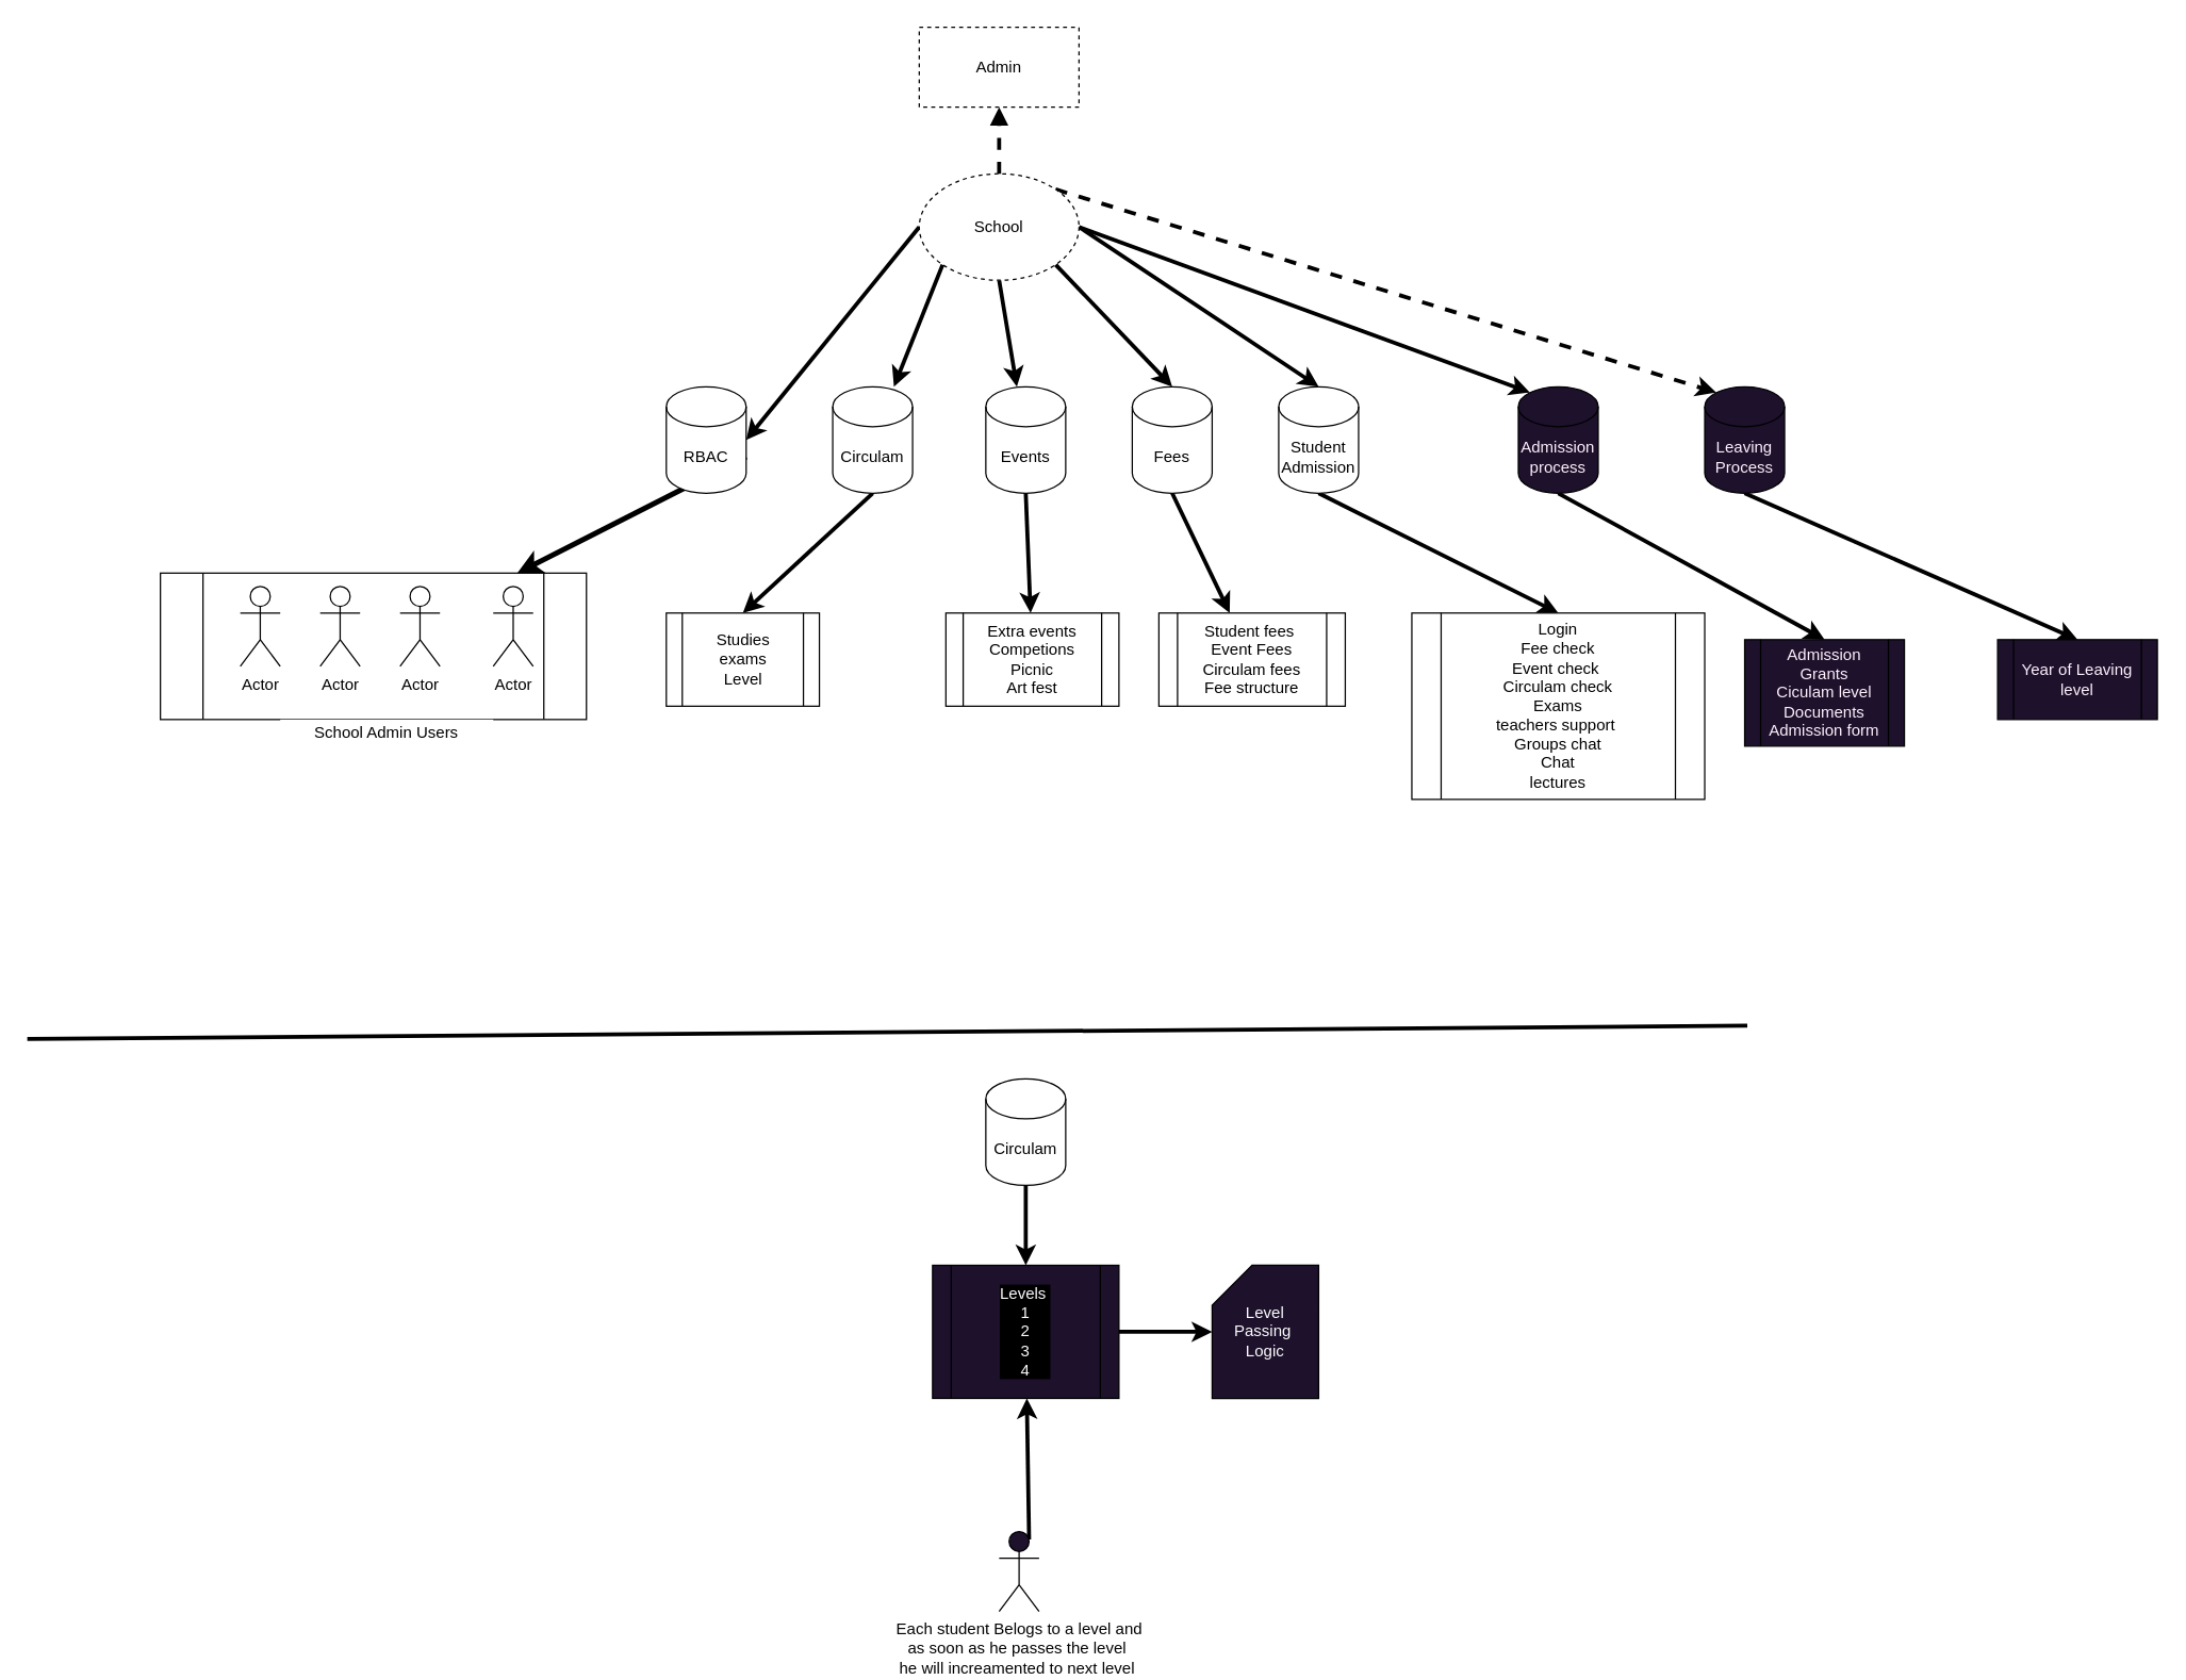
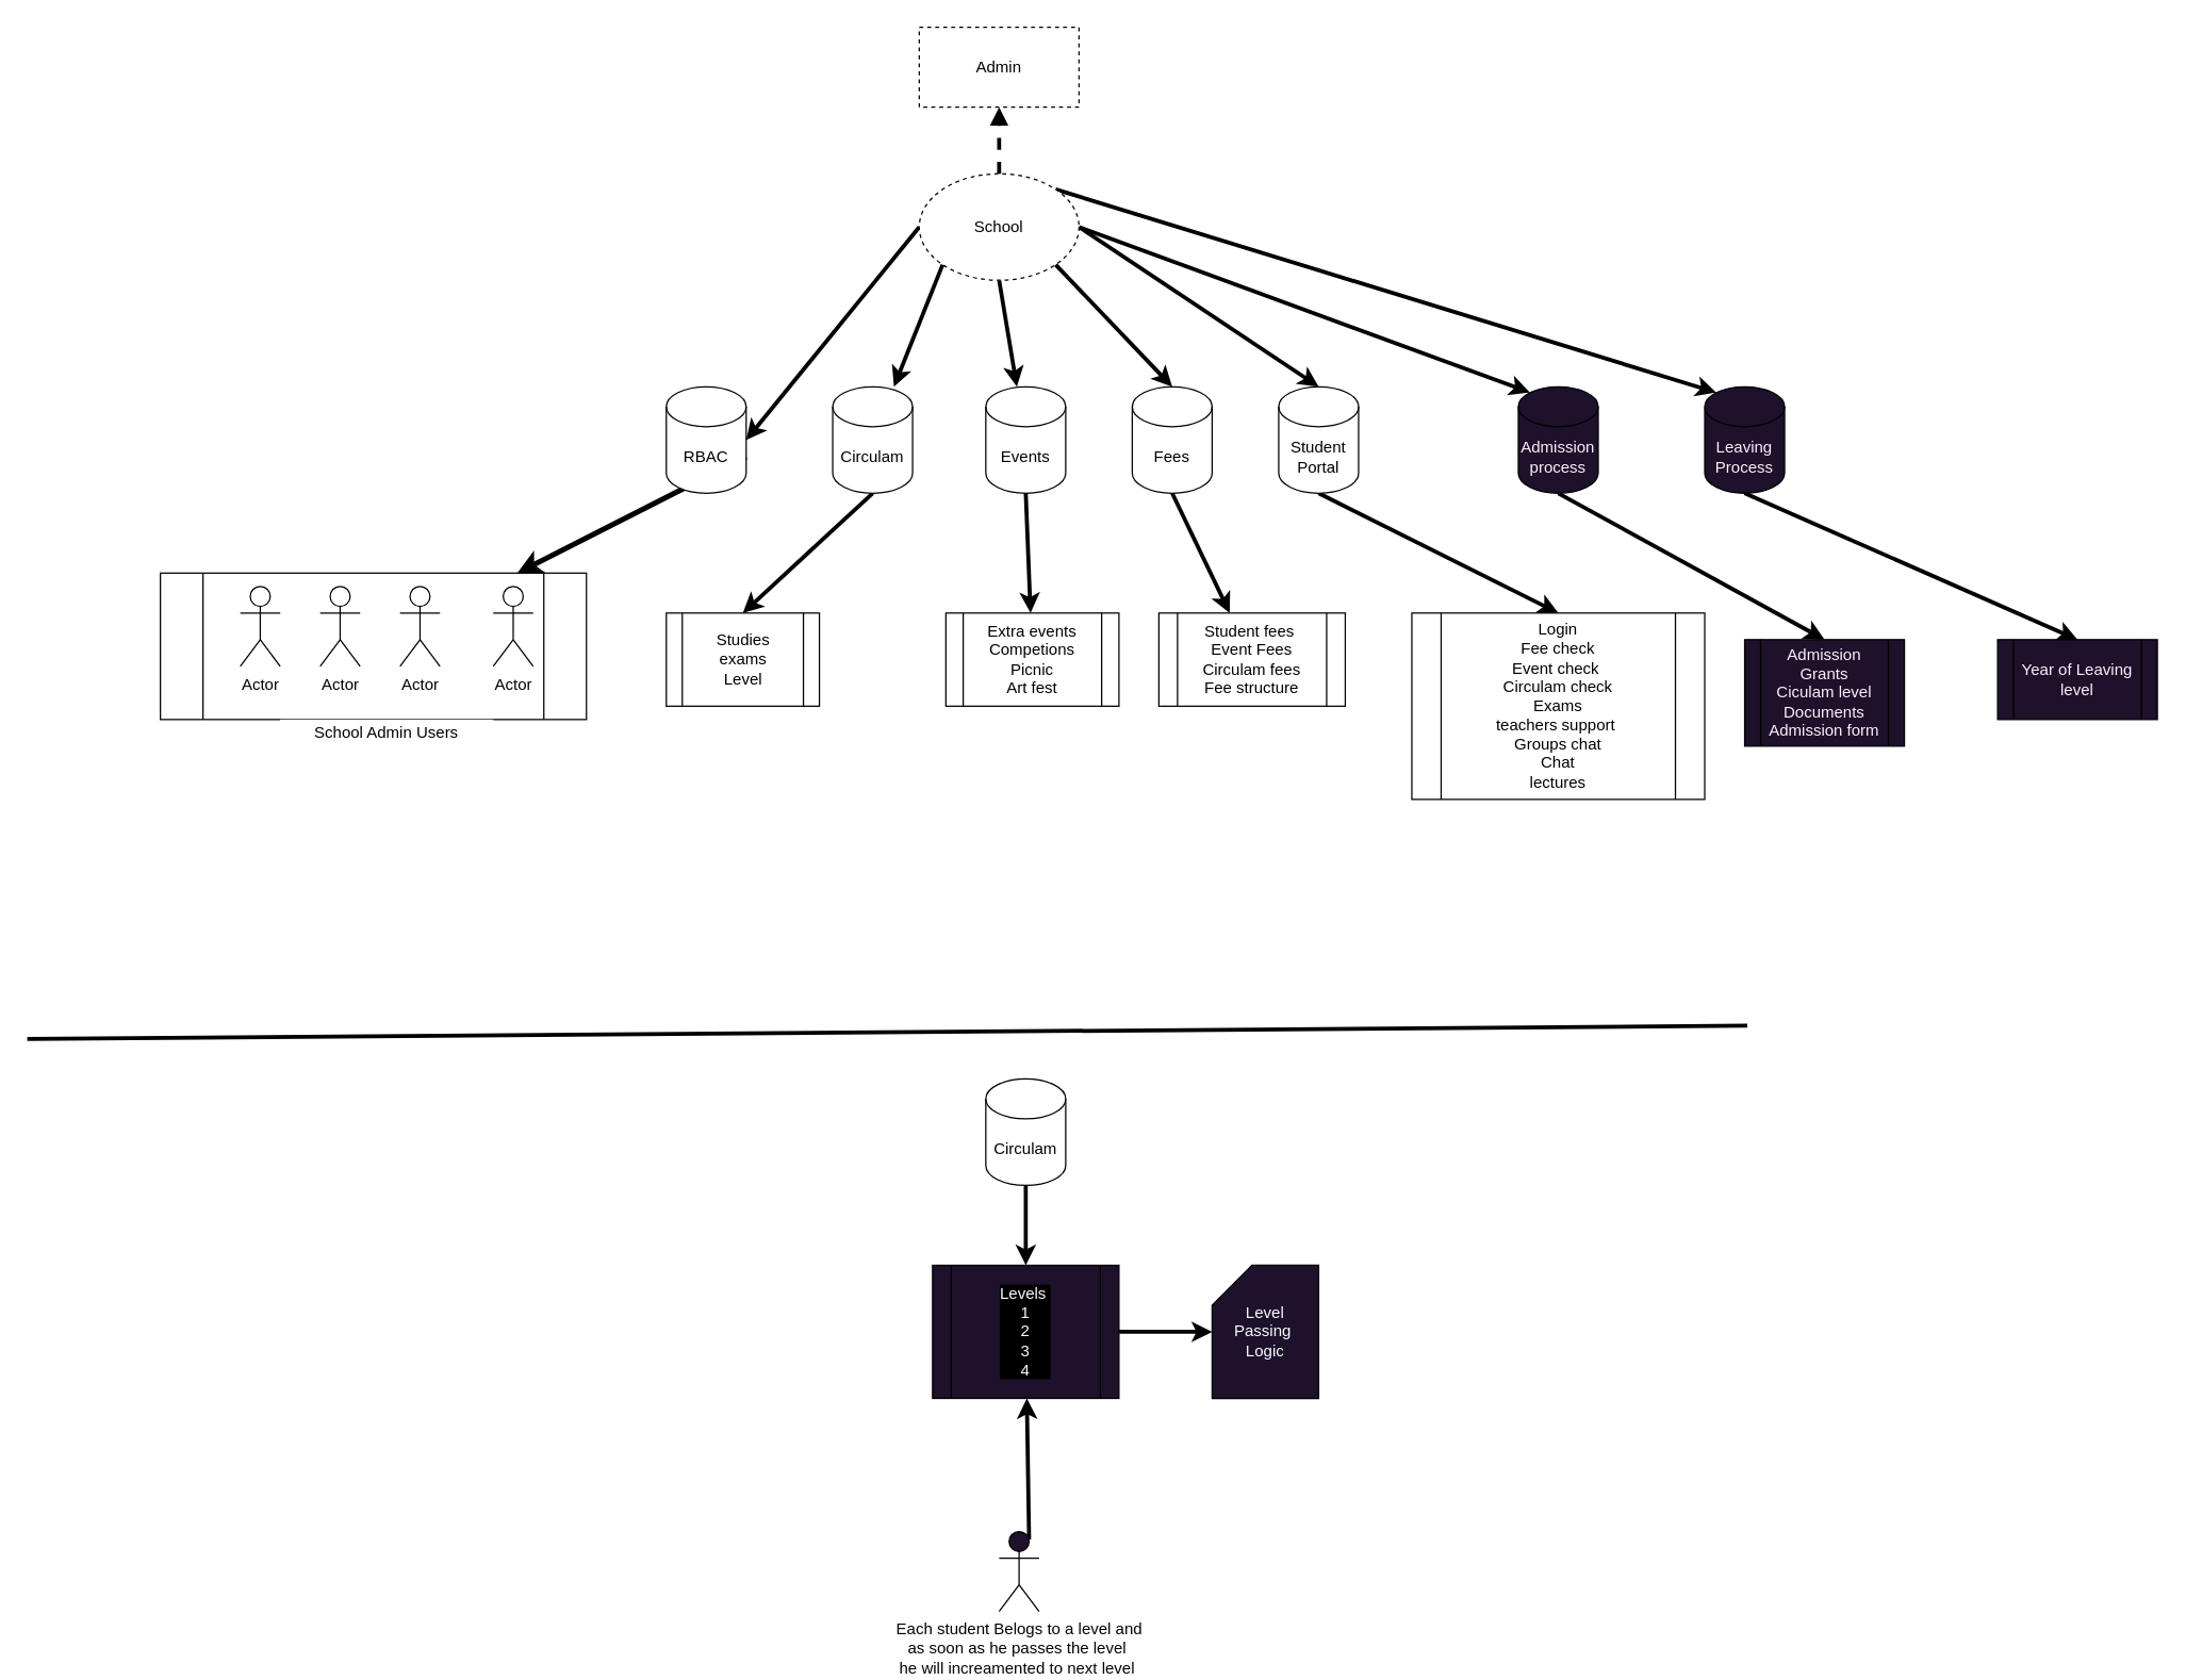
- <mxCell id="9" style="edgeStyle=none;html=1;exitX=1;exitY=0;exitDx=0;exitDy=0;entryX=0.145;entryY=0;entryDx=0;entryDy=4.35;entryPerimeter=0;strokeColor=#000000;strokeWidth=3;fontColor=#FFF0FC;dashed=1;" edge="1" parent="1" source="10" target="43"><mxGeometry relative="1" as="geometry" /></mxCell>
+ <mxCell id="9" style="edgeStyle=none;html=1;exitX=1;exitY=0;exitDx=0;exitDy=0;entryX=0.145;entryY=0;entryDx=0;entryDy=4.35;entryPerimeter=0;strokeColor=#000000;strokeWidth=3;fontColor=#FFF0FC;" edge="1" parent="1" source="10" target="43"><mxGeometry relative="1" as="geometry" /></mxCell>
- <mxCell id="27" value="Student&lt;br&gt;Admission" style="shape=cylinder3;whiteSpace=wrap;html=1;boundedLbl=1;backgroundOutline=1;size=15;fillColor=default;" vertex="1" parent="1"><mxGeometry x="960" y="290" width="60" height="80" as="geometry" /></mxCell>
+ <mxCell id="27" value="Student&lt;br&gt;Portal" style="shape=cylinder3;whiteSpace=wrap;html=1;boundedLbl=1;backgroundOutline=1;size=15;fillColor=default;" vertex="1" parent="1"><mxGeometry x="960" y="290" width="60" height="80" as="geometry" /></mxCell>
